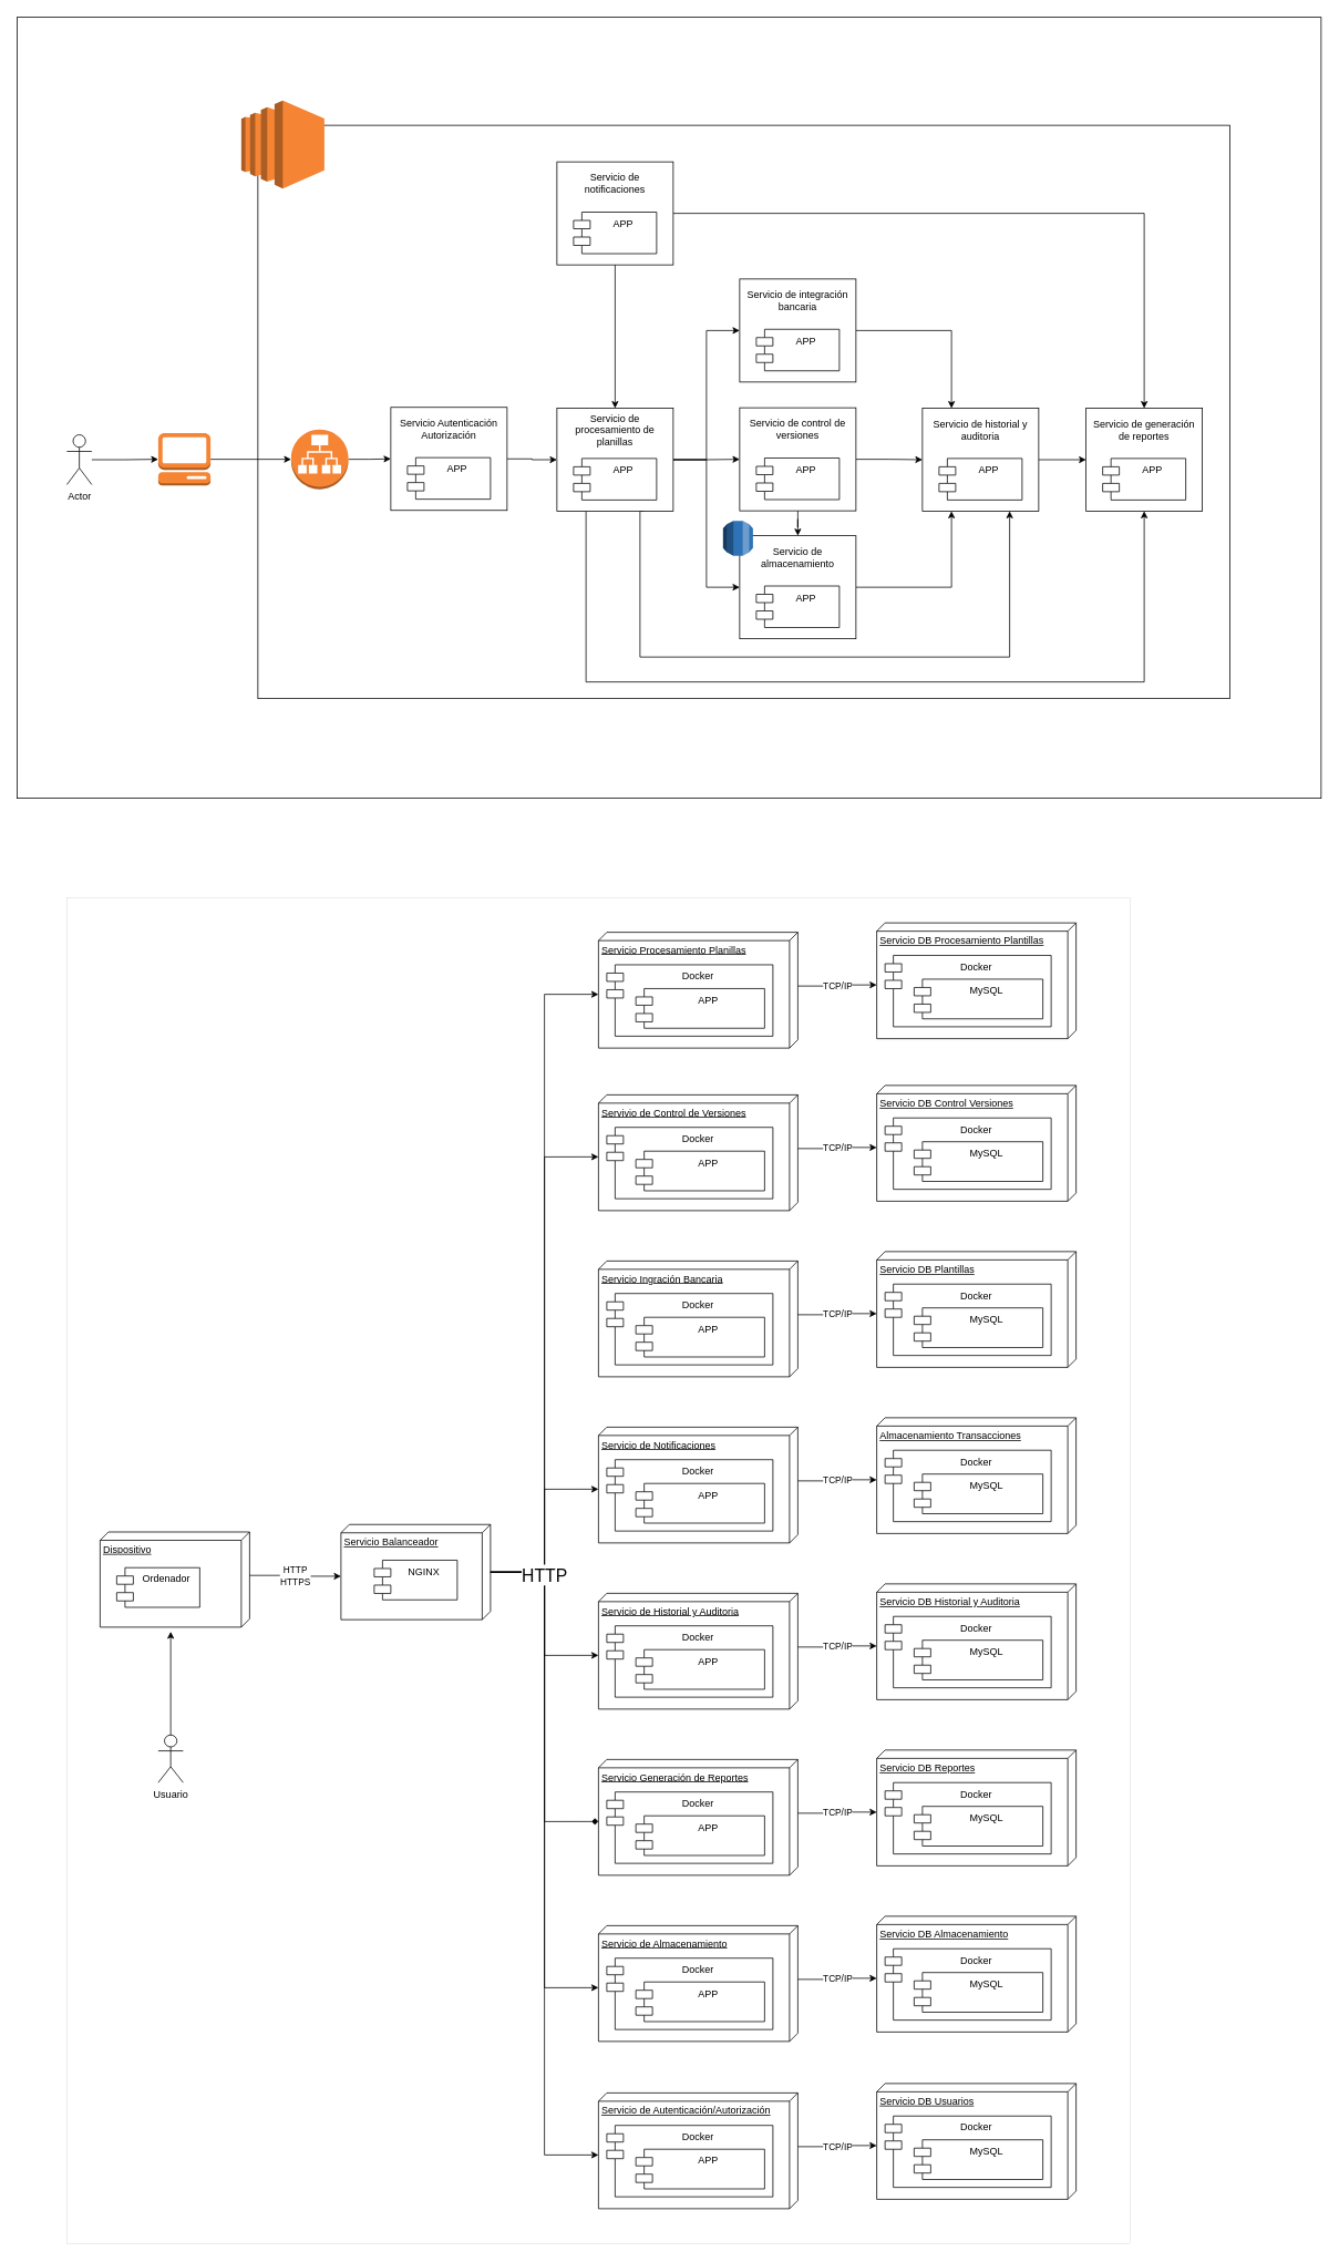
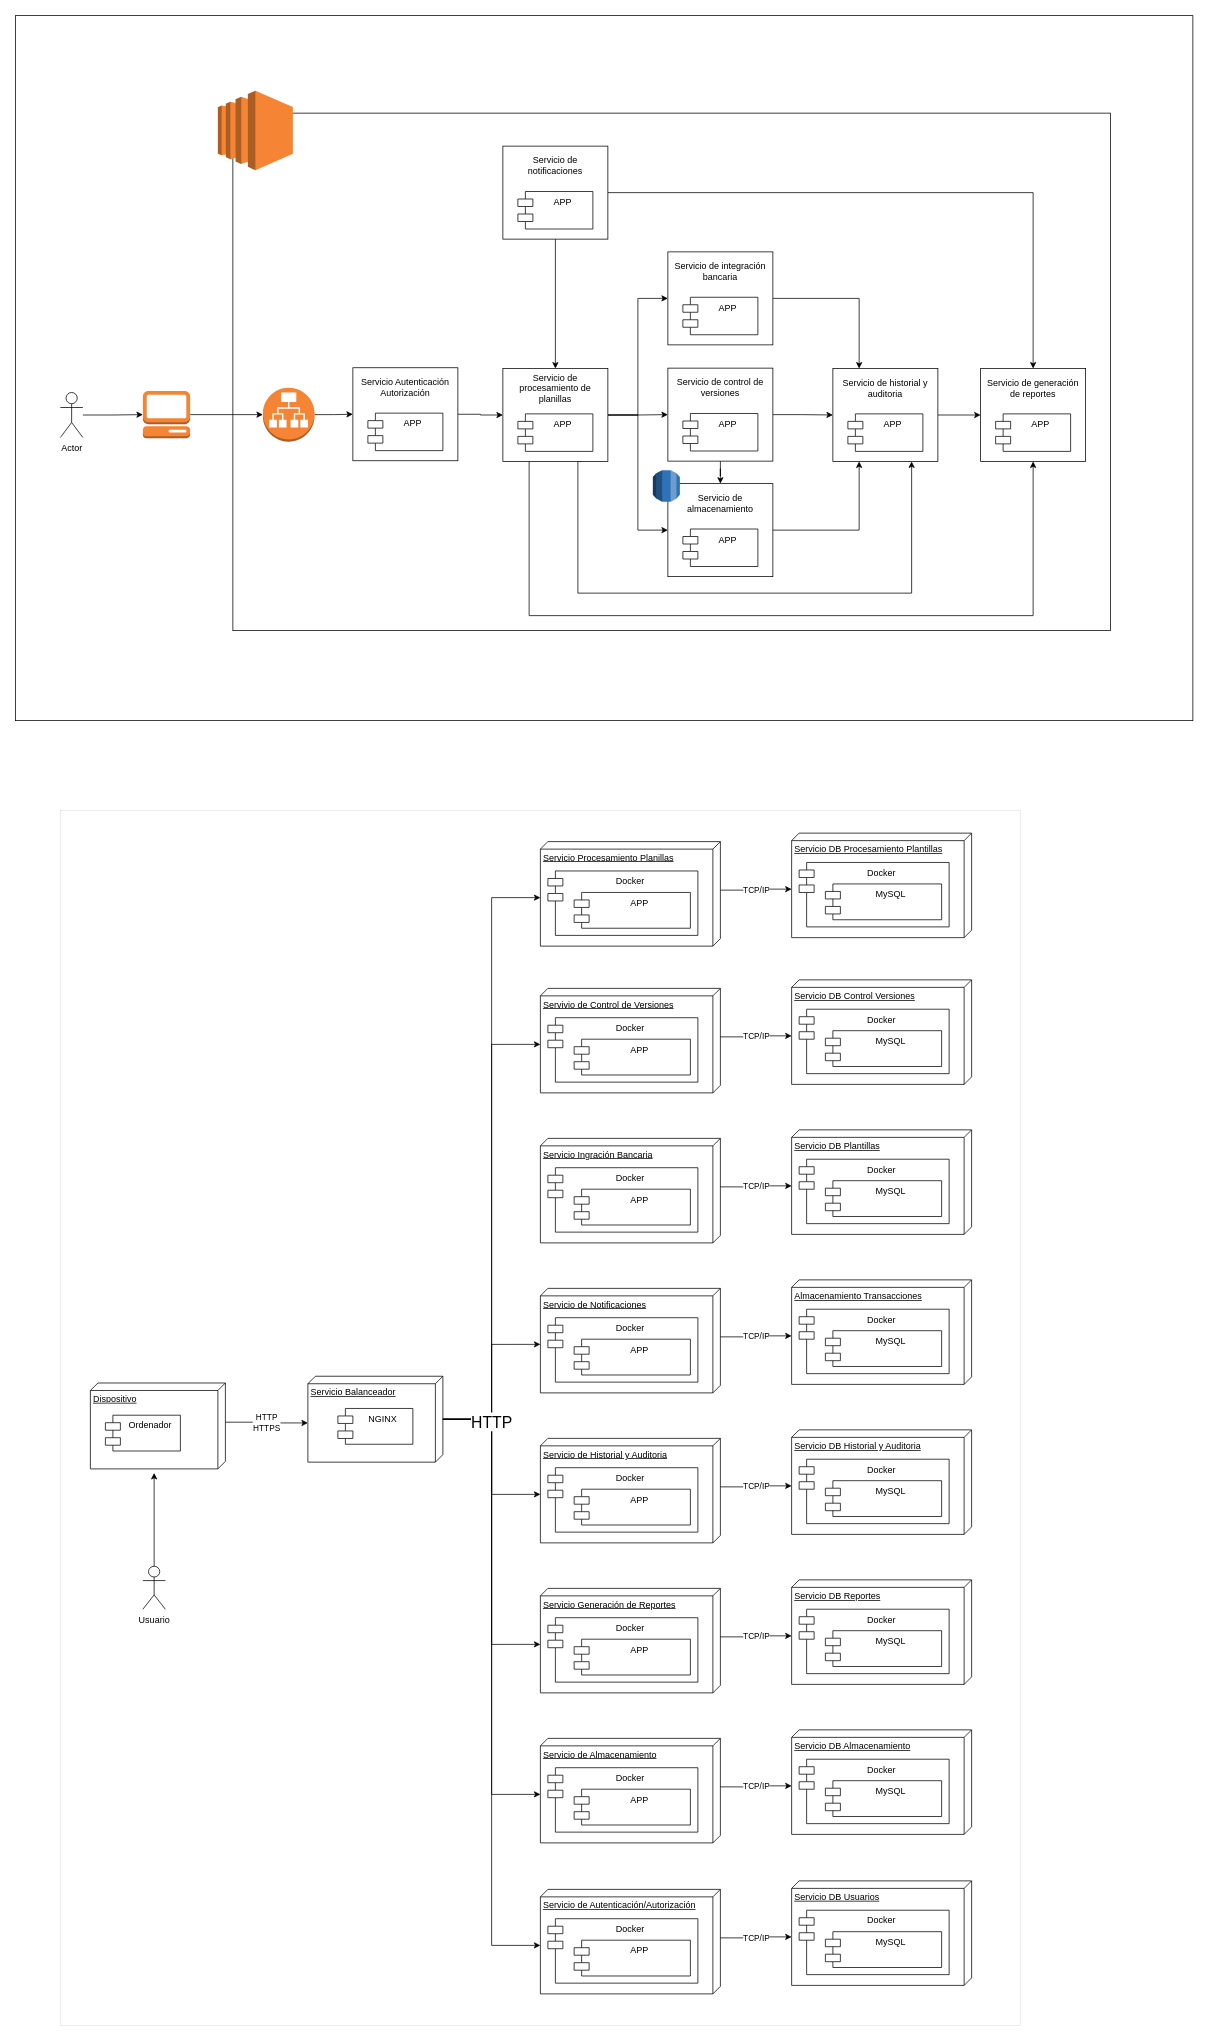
- <mxCell id="120" style="edgeStyle=orthogonalEdgeStyle;rounded=0;orthogonalLoop=1;jettySize=auto;html=1;entryX=0;entryY=0;entryDx=74.682;entryDy=240.0;entryPerimeter=0;endArrow=diamond;" edge="1" parent="51" source="56" target="95"><mxGeometry relative="1" as="geometry" /></mxCell>
+ <mxCell id="120" style="edgeStyle=orthogonalEdgeStyle;rounded=0;orthogonalLoop=1;jettySize=auto;html=1;entryX=0;entryY=0;entryDx=74.682;entryDy=240.0;entryPerimeter=0;" edge="1" parent="51" source="56" target="95"><mxGeometry relative="1" as="geometry" /></mxCell>
